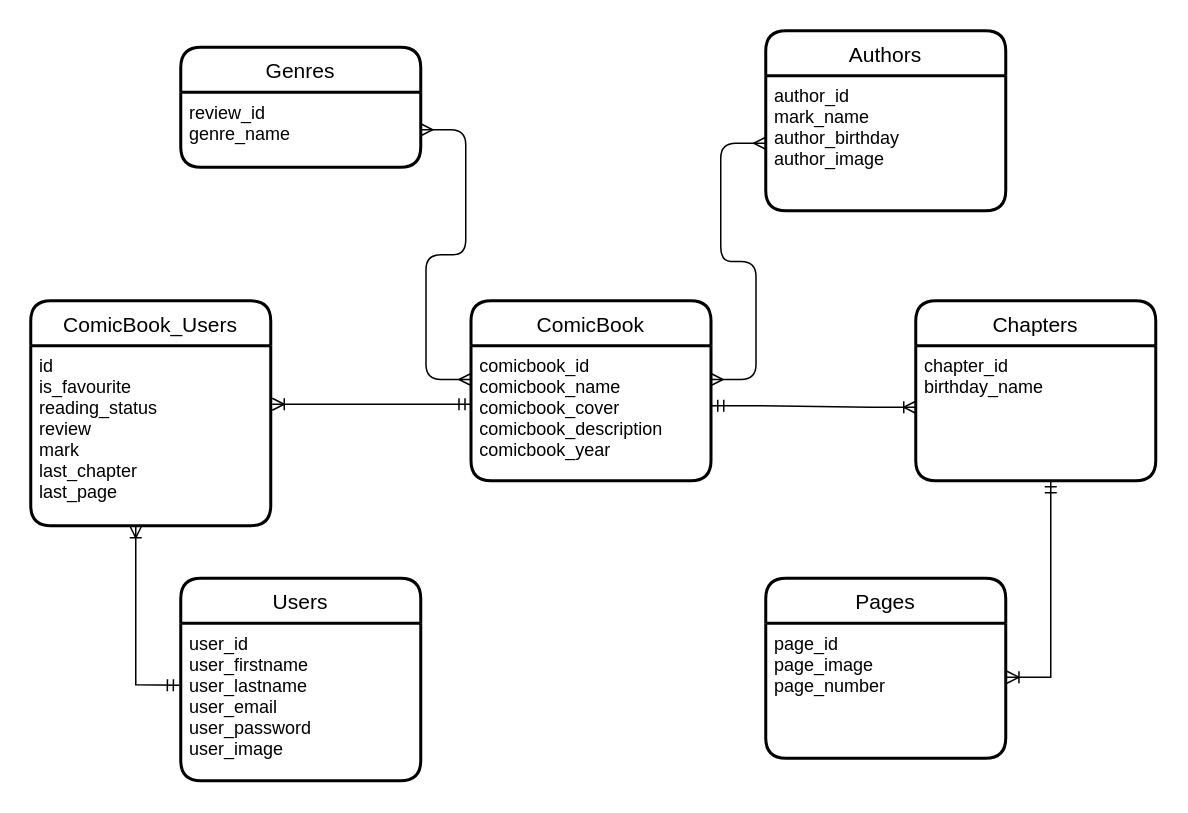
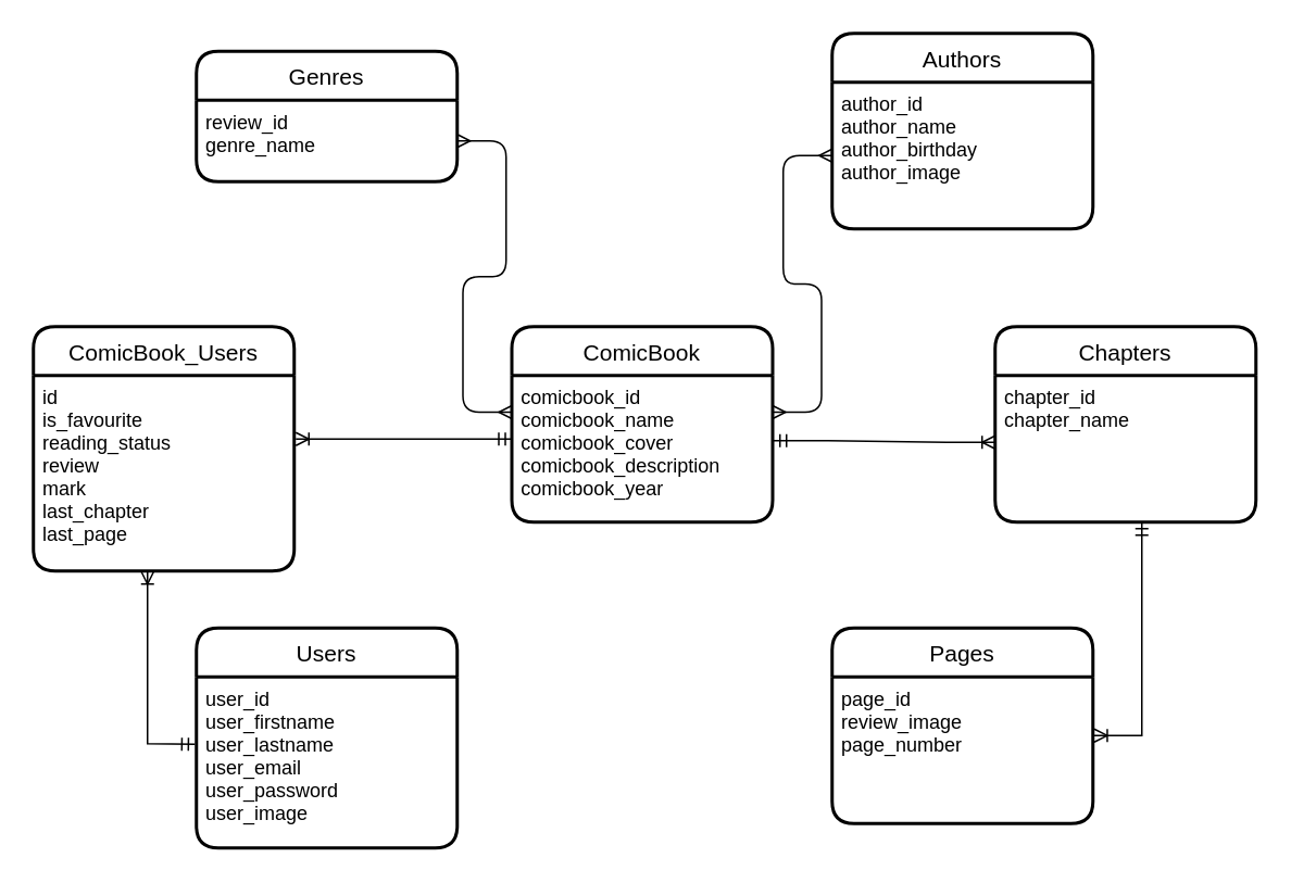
- <mxCell id="11" value="author_id&#10;mark_name&#10;author_birthday&#10;author_image" style="align=left;strokeColor=none;fillColor=none;spacingLeft=4;fontSize=12;verticalAlign=top;resizable=0;rotatable=0;part=1;" parent="10" vertex="1"><mxGeometry y="30" width="160" height="90" as="geometry" /></mxCell>
+ <mxCell id="11" value="author_id&#10;author_name&#10;author_birthday&#10;author_image" style="align=left;strokeColor=none;fillColor=none;spacingLeft=4;fontSize=12;verticalAlign=top;resizable=0;rotatable=0;part=1;" parent="10" vertex="1"><mxGeometry y="30" width="160" height="90" as="geometry" /></mxCell>
- <mxCell id="9" value="chapter_id&#10;birthday_name" style="align=left;strokeColor=none;fillColor=none;spacingLeft=4;fontSize=12;verticalAlign=top;resizable=0;rotatable=0;part=1;" parent="8" vertex="1"><mxGeometry y="30" width="160" height="90" as="geometry" /></mxCell>
+ <mxCell id="9" value="chapter_id&#10;chapter_name" style="align=left;strokeColor=none;fillColor=none;spacingLeft=4;fontSize=12;verticalAlign=top;resizable=0;rotatable=0;part=1;" parent="8" vertex="1"><mxGeometry y="30" width="160" height="90" as="geometry" /></mxCell>
- <mxCell id="13" value="page_id&#10;page_image&#10;page_number" style="align=left;strokeColor=none;fillColor=none;spacingLeft=4;fontSize=12;verticalAlign=top;resizable=0;rotatable=0;part=1;" parent="12" vertex="1"><mxGeometry y="30" width="160" height="90" as="geometry" /></mxCell>
+ <mxCell id="13" value="page_id&#10;review_image&#10;page_number" style="align=left;strokeColor=none;fillColor=none;spacingLeft=4;fontSize=12;verticalAlign=top;resizable=0;rotatable=0;part=1;" parent="12" vertex="1"><mxGeometry y="30" width="160" height="90" as="geometry" /></mxCell>
